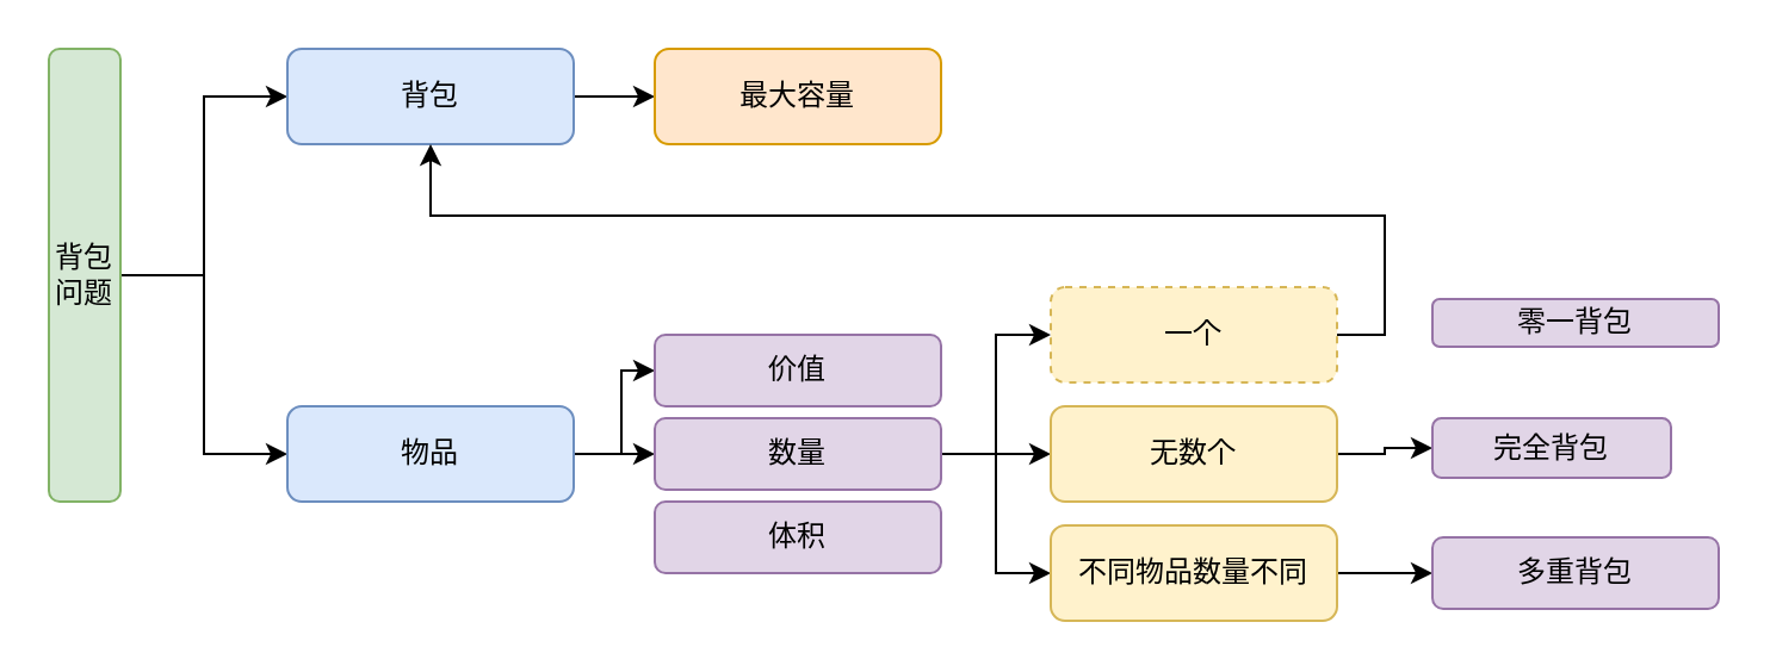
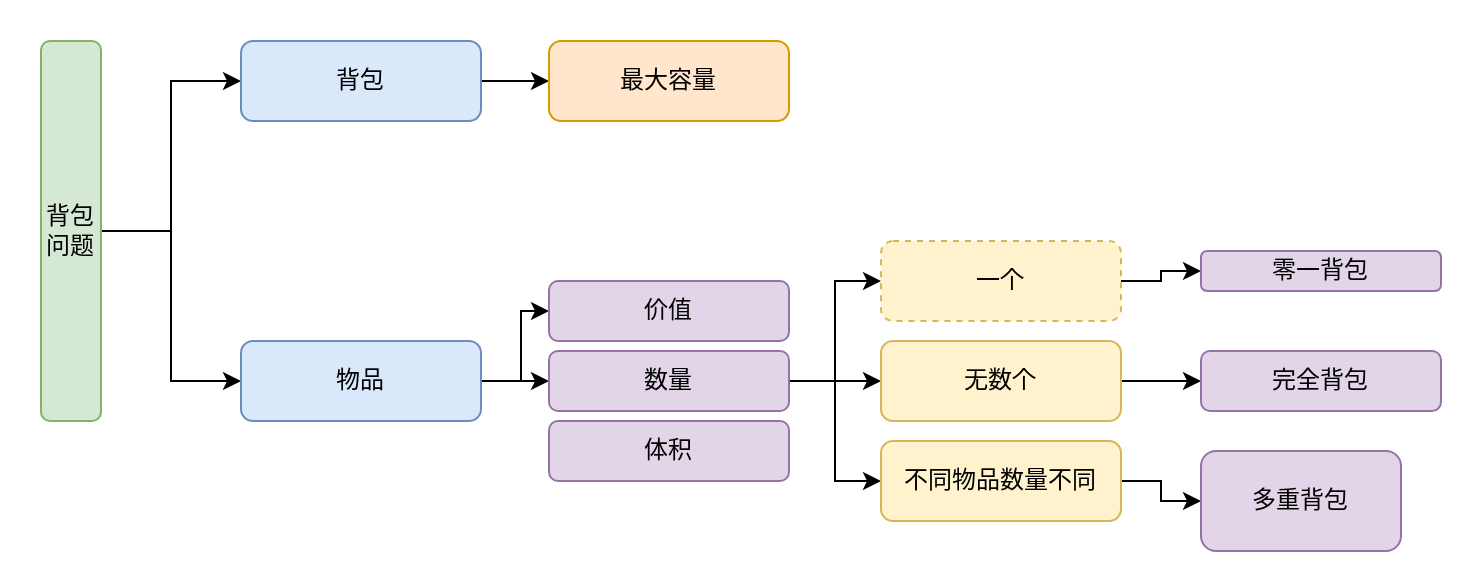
- <mxCell id="17" style="edgeStyle=orthogonalEdgeStyle;rounded=0;orthogonalLoop=1;jettySize=auto;html=1;exitX=1;exitY=0.5;exitDx=0;exitDy=0;" edge="1" parent="1" source="18" target="6"><mxGeometry relative="1" as="geometry" /></mxCell>
+ <mxCell id="17" style="edgeStyle=orthogonalEdgeStyle;rounded=0;orthogonalLoop=1;jettySize=auto;html=1;exitX=1;exitY=0.5;exitDx=0;exitDy=0;entryX=0;entryY=0.5;entryDx=0;entryDy=0;" edge="1" parent="1" source="18" target="23"><mxGeometry relative="1" as="geometry" /></mxCell>
- <mxCell id="25" value="完全背包" style="rounded=1;whiteSpace=wrap;html=1;fillColor=#e1d5e7;strokeColor=#9673a6;" vertex="1" parent="1"><mxGeometry x="600" y="175" width="100" height="25" as="geometry" /></mxCell>
+ <mxCell id="25" value="完全背包" style="rounded=1;whiteSpace=wrap;html=1;fillColor=#e1d5e7;strokeColor=#9673a6;" vertex="1" parent="1"><mxGeometry x="600" y="175" width="120" height="30" as="geometry" /></mxCell>
- <mxCell id="24" value="多重背包" style="rounded=1;whiteSpace=wrap;html=1;fillColor=#e1d5e7;strokeColor=#9673a6;" vertex="1" parent="1"><mxGeometry x="600" y="225" width="120" height="30" as="geometry" /></mxCell>
+ <mxCell id="24" value="多重背包" style="rounded=1;whiteSpace=wrap;html=1;fillColor=#e1d5e7;strokeColor=#9673a6;" vertex="1" parent="1"><mxGeometry x="600" y="225" width="100" height="50" as="geometry" /></mxCell>
